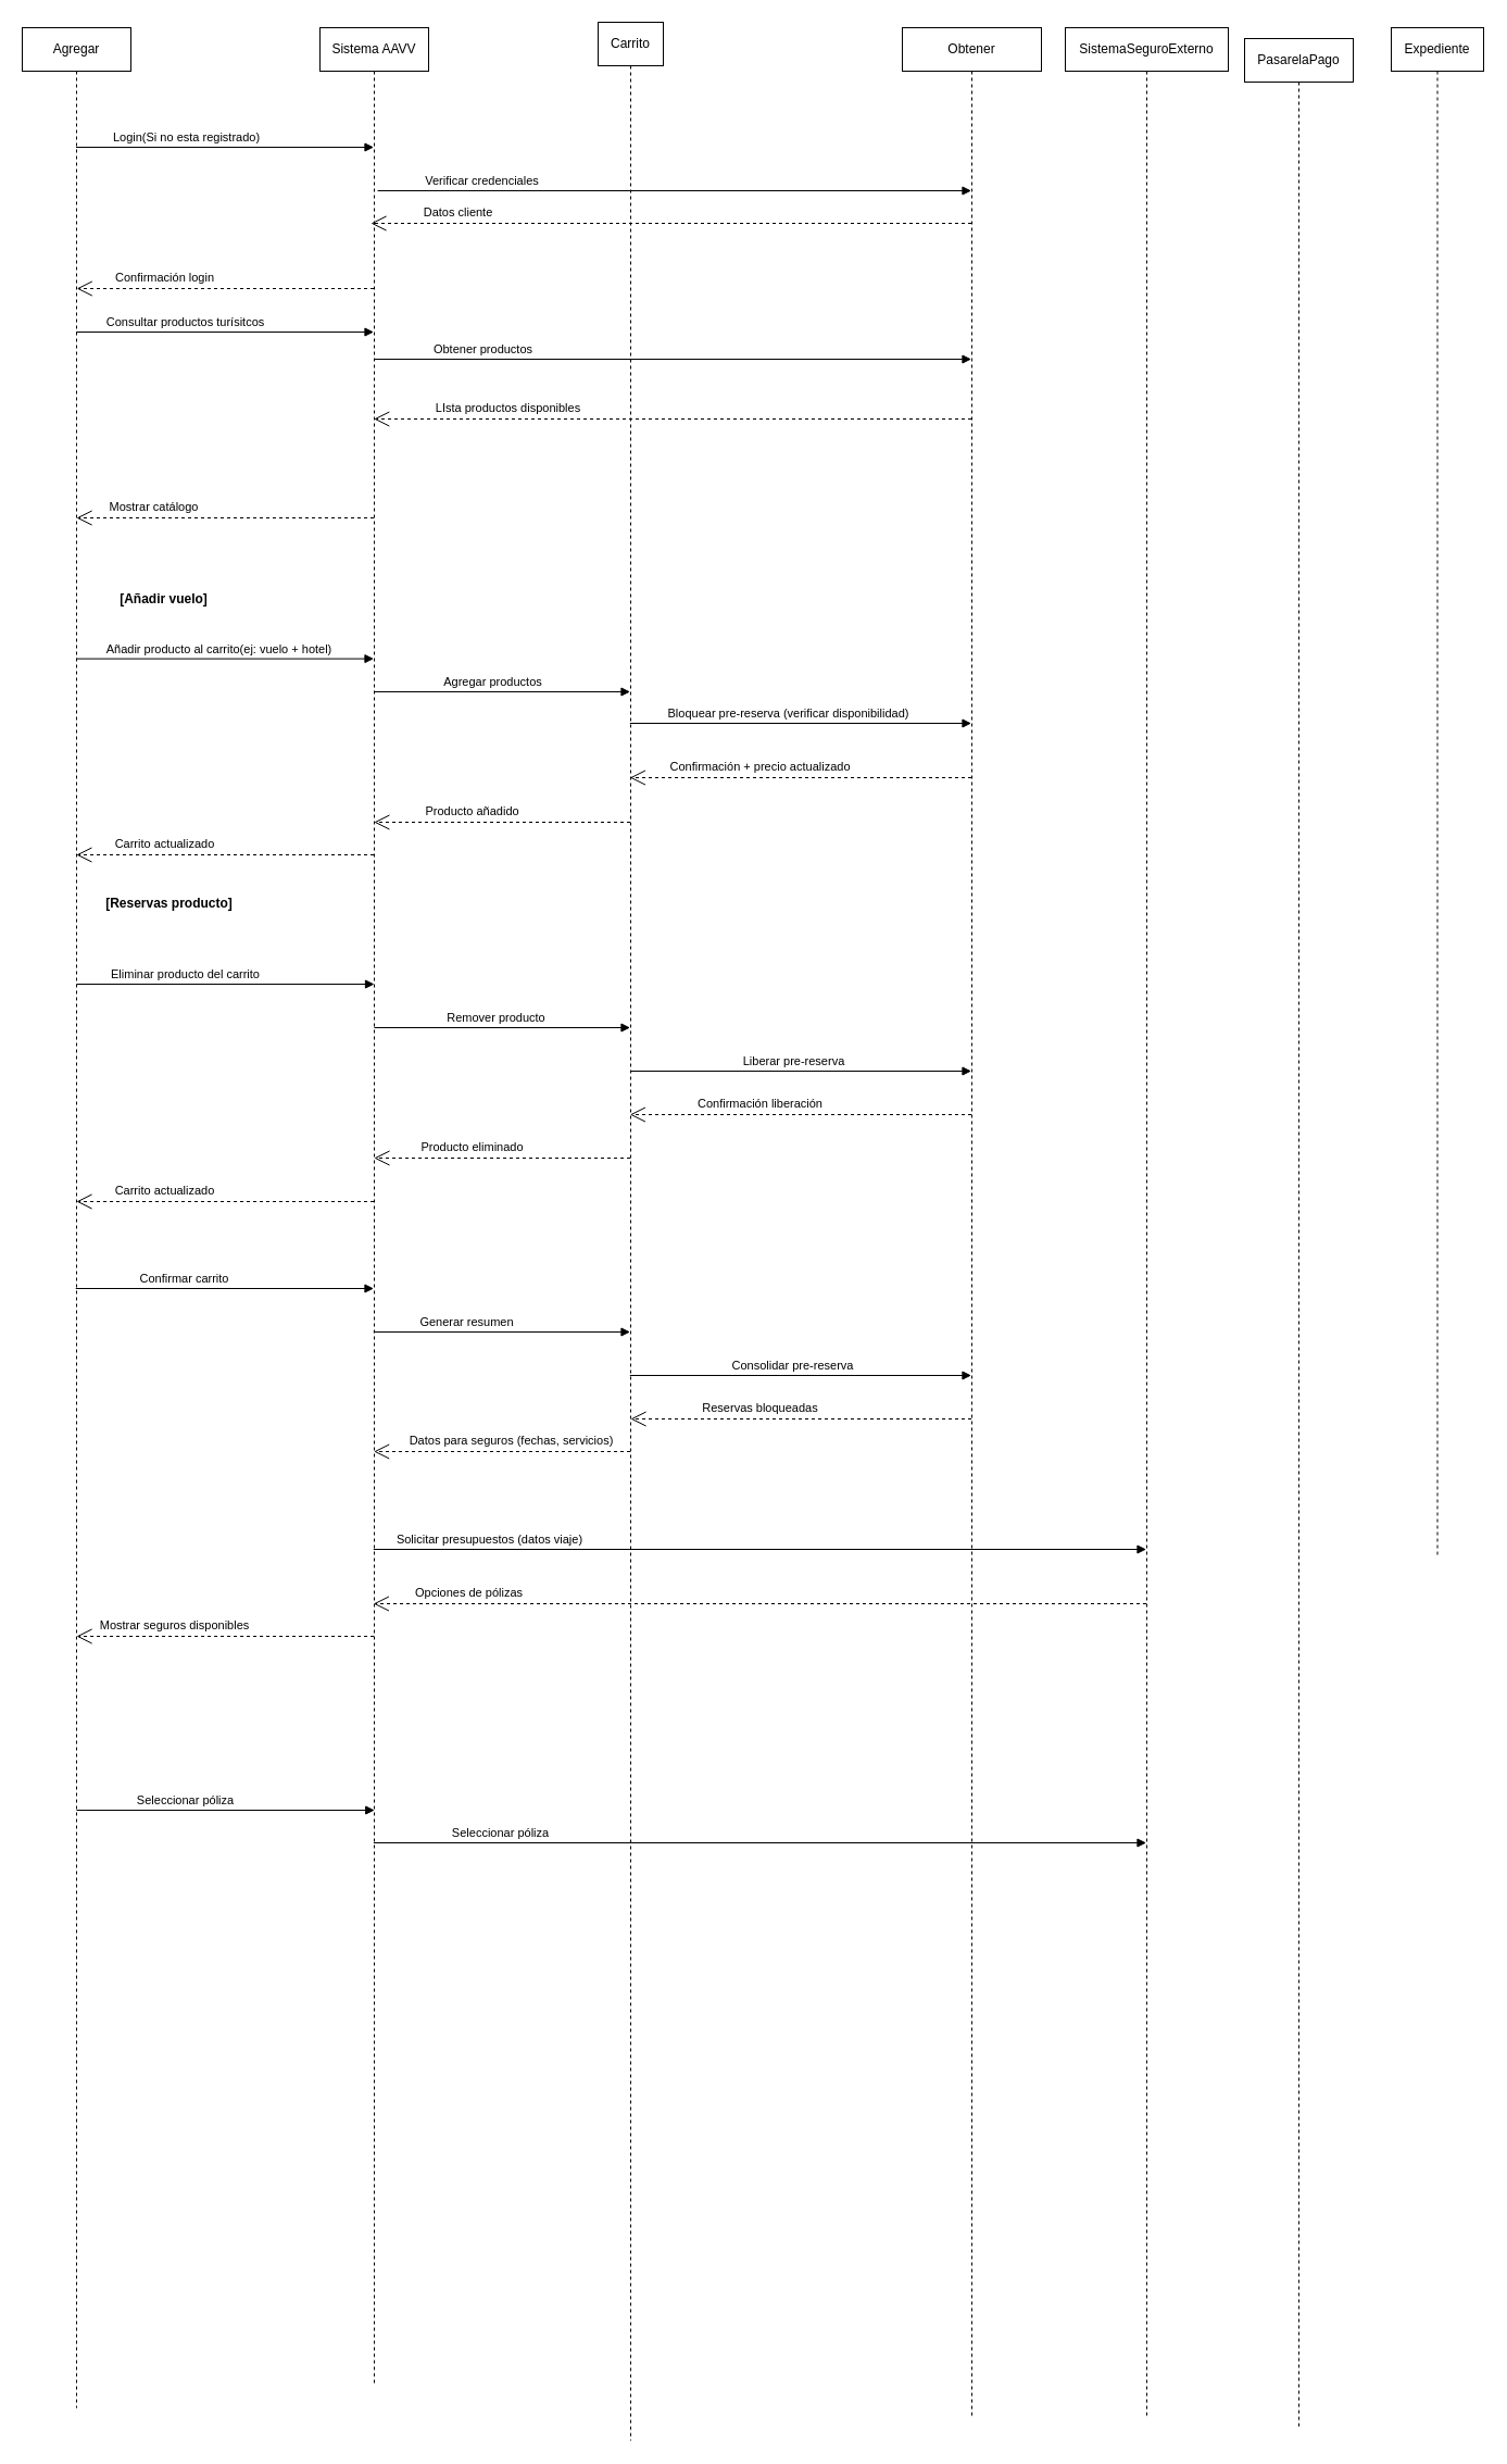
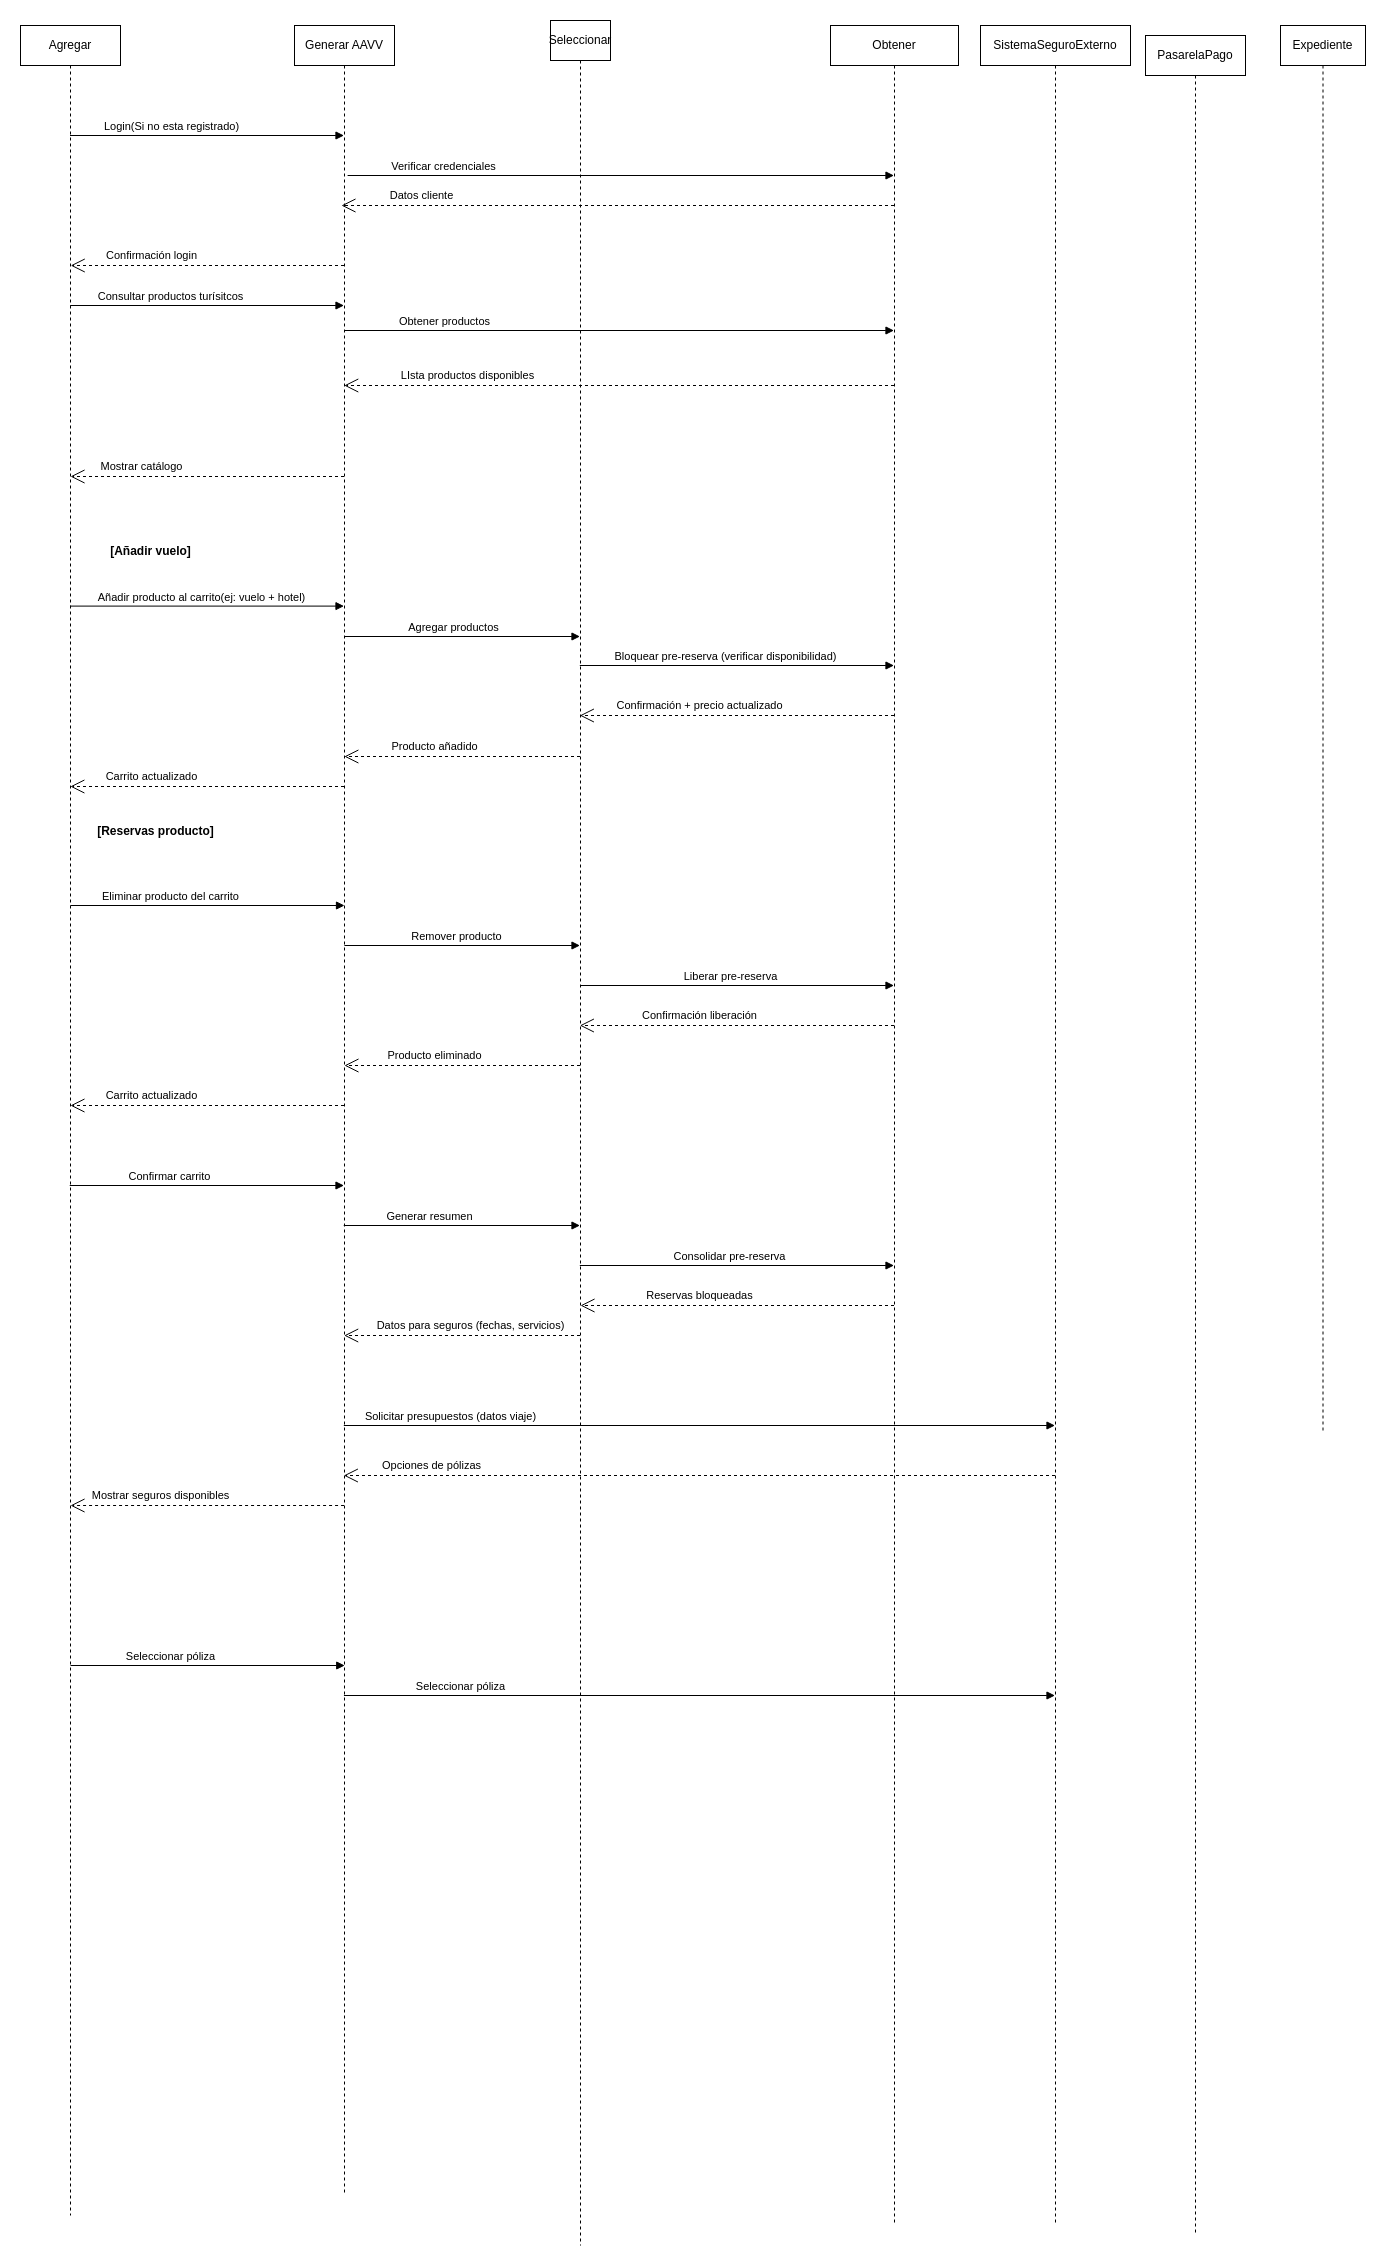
- <mxCell id="6" value="Carrito" style="shape=umlLifeline;perimeter=lifelinePerimeter;whiteSpace=wrap;html=1;container=1;dropTarget=0;collapsible=0;recursiveResize=0;outlineConnect=0;portConstraint=eastwest;newEdgeStyle={&quot;curved&quot;:0,&quot;rounded&quot;:0};" vertex="1" parent="1"><mxGeometry x="550" y="20" width="60" height="2225" as="geometry" /></mxCell>
+ <mxCell id="6" value="Seleccionar" style="shape=umlLifeline;perimeter=lifelinePerimeter;whiteSpace=wrap;html=1;container=1;dropTarget=0;collapsible=0;recursiveResize=0;outlineConnect=0;portConstraint=eastwest;newEdgeStyle={&quot;curved&quot;:0,&quot;rounded&quot;:0};" vertex="1" parent="1"><mxGeometry x="550" y="20" width="60" height="2225" as="geometry" /></mxCell>
- <mxCell id="2" value="Sistema AAVV" style="shape=umlLifeline;perimeter=lifelinePerimeter;whiteSpace=wrap;html=1;container=1;dropTarget=0;collapsible=0;recursiveResize=0;outlineConnect=0;portConstraint=eastwest;newEdgeStyle={&quot;curved&quot;:0,&quot;rounded&quot;:0};" vertex="1" parent="1"><mxGeometry x="294" y="25" width="100" height="2170" as="geometry" /></mxCell>
+ <mxCell id="2" value="Generar AAVV" style="shape=umlLifeline;perimeter=lifelinePerimeter;whiteSpace=wrap;html=1;container=1;dropTarget=0;collapsible=0;recursiveResize=0;outlineConnect=0;portConstraint=eastwest;newEdgeStyle={&quot;curved&quot;:0,&quot;rounded&quot;:0};" vertex="1" parent="1"><mxGeometry x="294" y="25" width="100" height="2170" as="geometry" /></mxCell>
